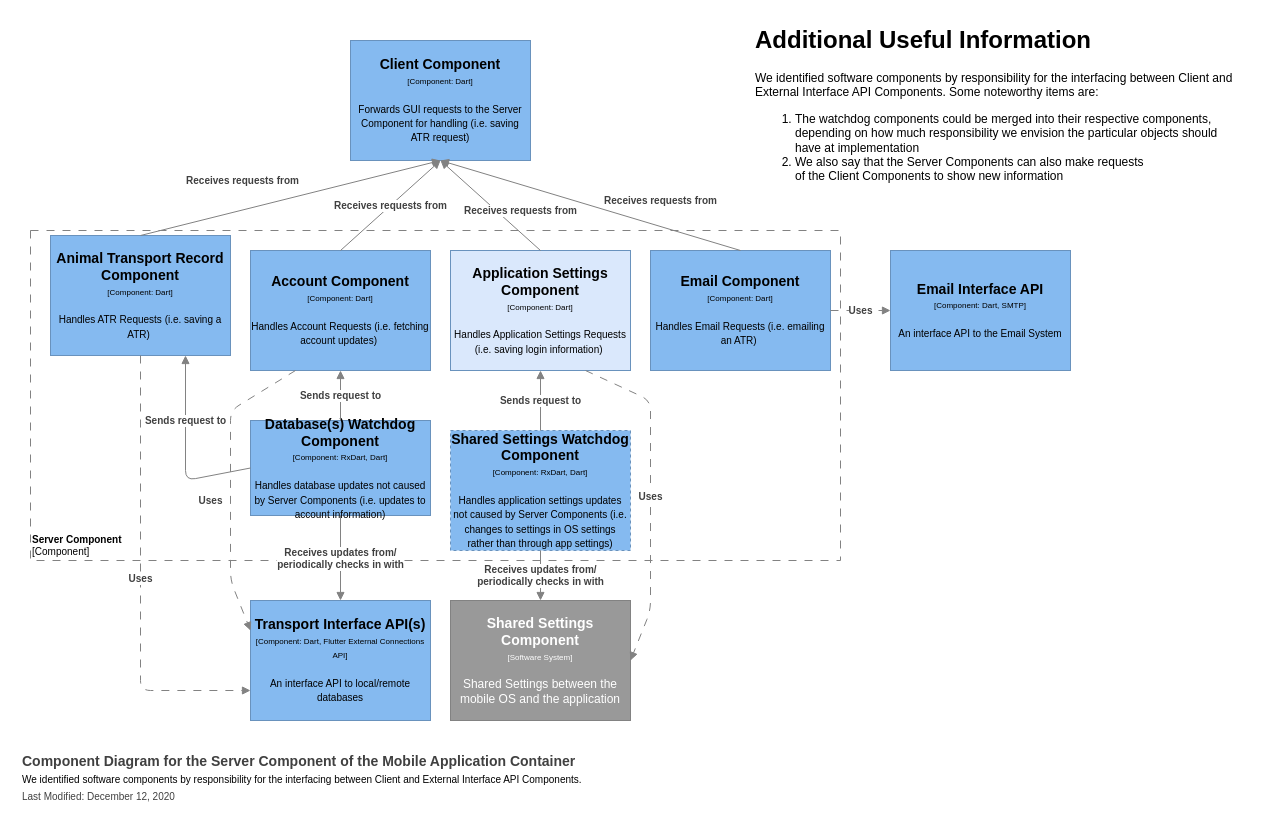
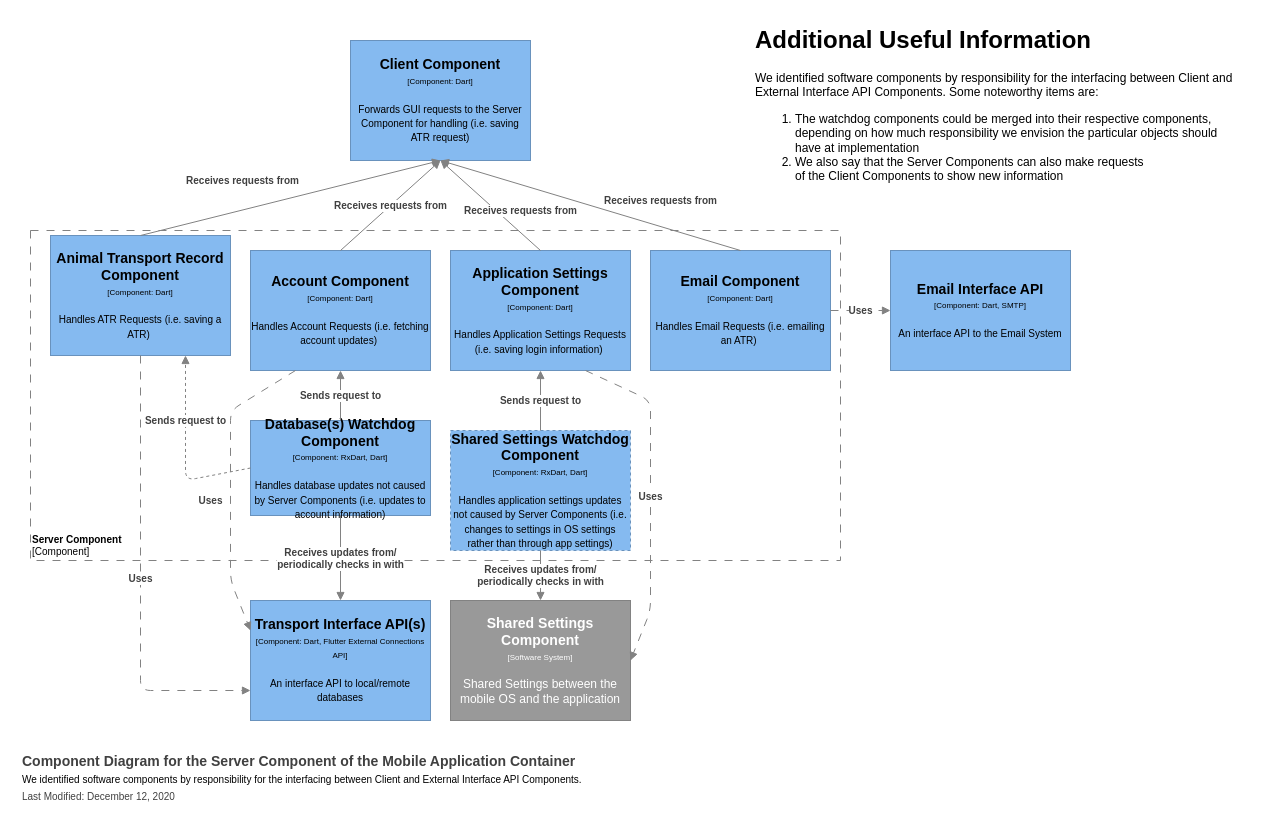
- <mxCell id="12" value="&lt;div&gt;&lt;span style=&quot;font-size: 14px&quot;&gt;&lt;b&gt;Application Settings Component&lt;/b&gt;&lt;/span&gt;&lt;/div&gt;&lt;div&gt;&lt;span style=&quot;font-size: 8px&quot;&gt;[Component: Dart]&lt;/span&gt;&lt;/div&gt;&lt;div&gt;&lt;span style=&quot;font-size: 8px&quot;&gt;&lt;br&gt;&lt;/span&gt;&lt;/div&gt;&lt;div&gt;&lt;font size=&quot;1&quot;&gt;Handles Application Settings Requests (i.e. saving login information)&amp;nbsp;&lt;/font&gt;&lt;/div&gt;" style="rounded=0;whiteSpace=wrap;html=1;fillColor=#dae8fc;fontColor=#000000;strokeColor=#6992BD;resizable=0;" vertex="1" parent="1"><mxGeometry x="450" y="250" width="180" height="120" as="geometry" /></mxCell>
+ <mxCell id="12" value="&lt;div&gt;&lt;span style=&quot;font-size: 14px&quot;&gt;&lt;b&gt;Application Settings Component&lt;/b&gt;&lt;/span&gt;&lt;/div&gt;&lt;div&gt;&lt;span style=&quot;font-size: 8px&quot;&gt;[Component: Dart]&lt;/span&gt;&lt;/div&gt;&lt;div&gt;&lt;span style=&quot;font-size: 8px&quot;&gt;&lt;br&gt;&lt;/span&gt;&lt;/div&gt;&lt;div&gt;&lt;font size=&quot;1&quot;&gt;Handles Application Settings Requests (i.e. saving login information)&amp;nbsp;&lt;/font&gt;&lt;/div&gt;" style="rounded=0;whiteSpace=wrap;html=1;fillColor=#85baf0;fontColor=#000000;strokeColor=#6992BD;resizable=0;" vertex="1" parent="1"><mxGeometry x="450" y="250" width="180" height="120" as="geometry" /></mxCell>
- <mxCell id="29" value="&lt;span style=&quot;font-size: 10px&quot;&gt;&lt;b&gt;Sends request to&lt;/b&gt;&lt;br&gt;&lt;/span&gt;" style="endArrow=block;html=1;fontSize=10;fontColor=#404040;strokeWidth=1;endFill=1;strokeColor=#828282;elbow=vertical;exitX=0;exitY=0.5;exitDx=0;exitDy=0;entryX=0.75;entryY=1;entryDx=0;entryDy=0;" edge="1" parent="1" source="14" target="10"><mxGeometry x="0.314" width="50" height="50" relative="1" as="geometry"><mxPoint x="350" y="430" as="sourcePoint" /><mxPoint x="350" y="380" as="targetPoint" /><Array as="points"><mxPoint x="185" y="480" /></Array><mxPoint as="offset" /></mxGeometry></mxCell>
+ <mxCell id="29" value="&lt;span style=&quot;font-size: 10px&quot;&gt;&lt;b&gt;Sends request to&lt;/b&gt;&lt;br&gt;&lt;/span&gt;" style="endArrow=block;html=1;fontSize=10;fontColor=#404040;strokeWidth=1;endFill=1;strokeColor=#828282;elbow=vertical;exitX=0;exitY=0.5;exitDx=0;exitDy=0;entryX=0.75;entryY=1;entryDx=0;entryDy=0;dashed=1;" edge="1" parent="1" source="14" target="10"><mxGeometry x="0.314" width="50" height="50" relative="1" as="geometry"><mxPoint x="350" y="430" as="sourcePoint" /><mxPoint x="350" y="380" as="targetPoint" /><Array as="points"><mxPoint x="185" y="480" /></Array><mxPoint as="offset" /></mxGeometry></mxCell>
